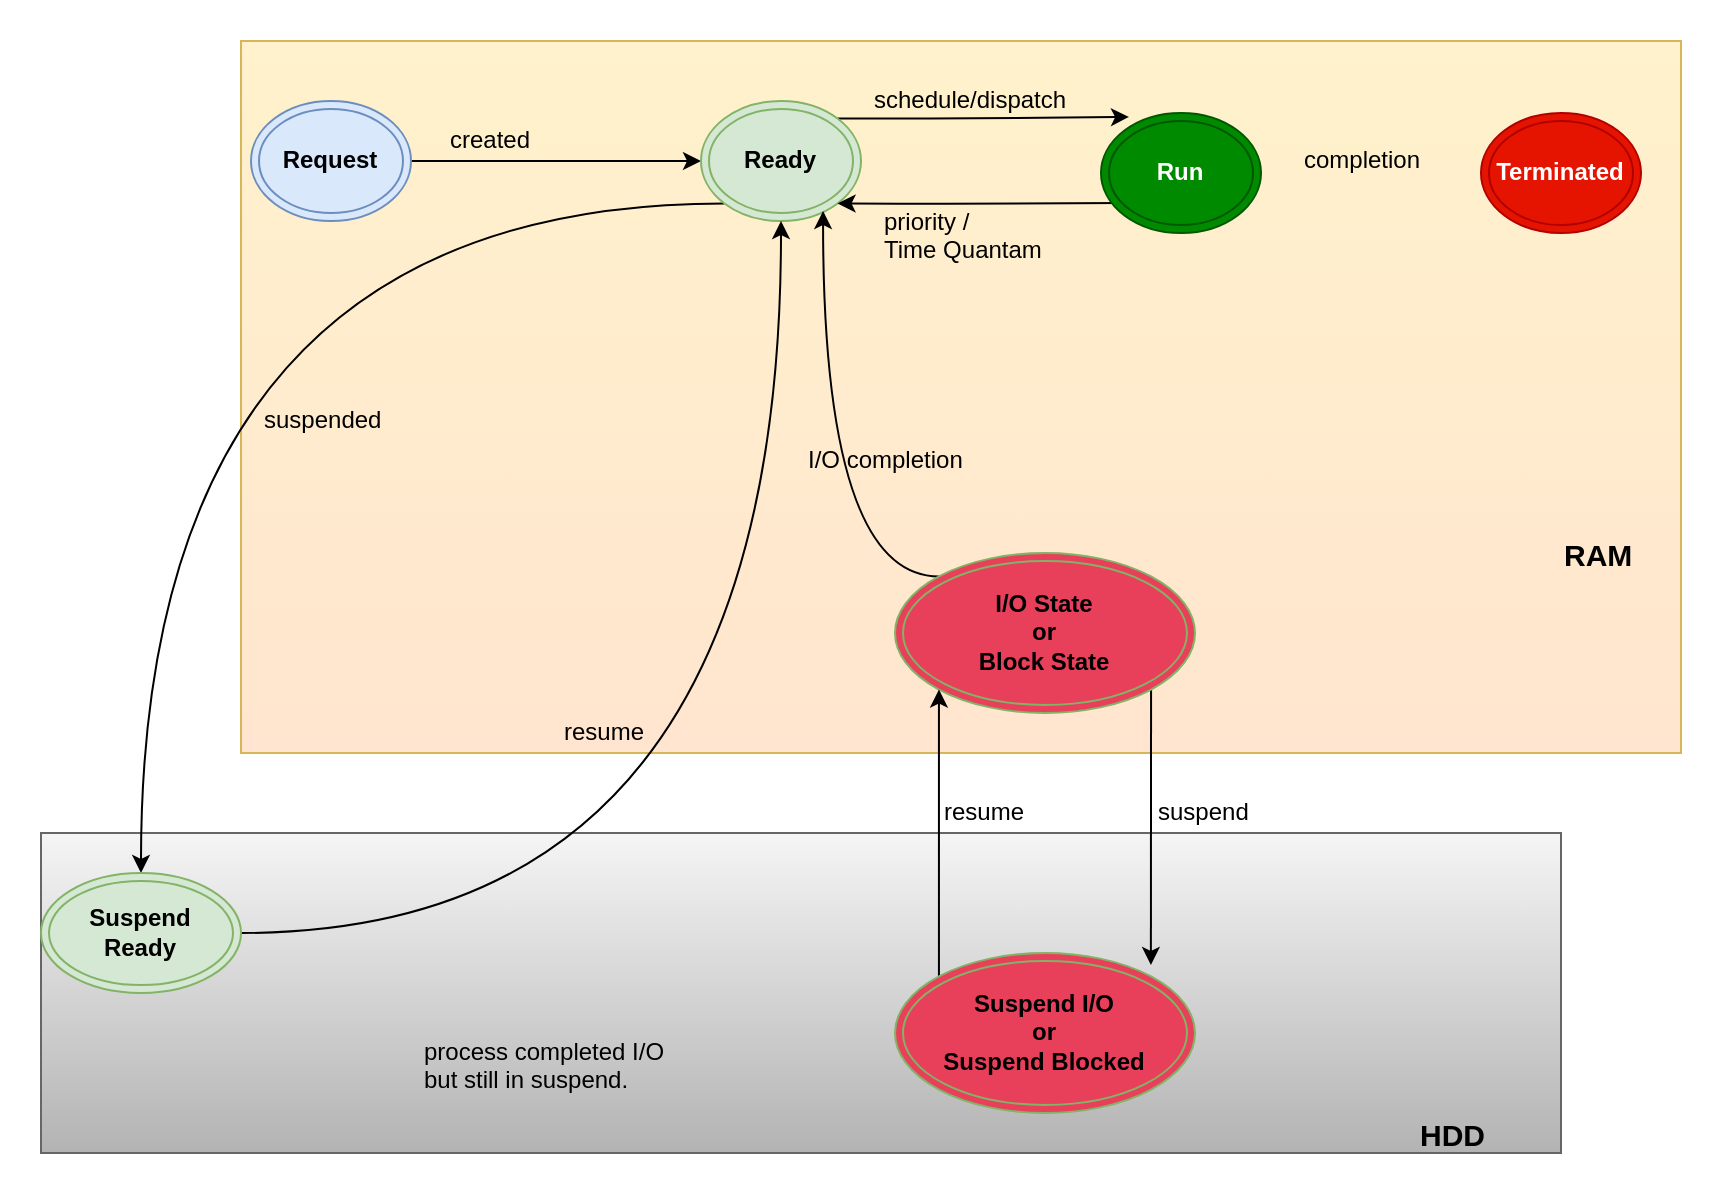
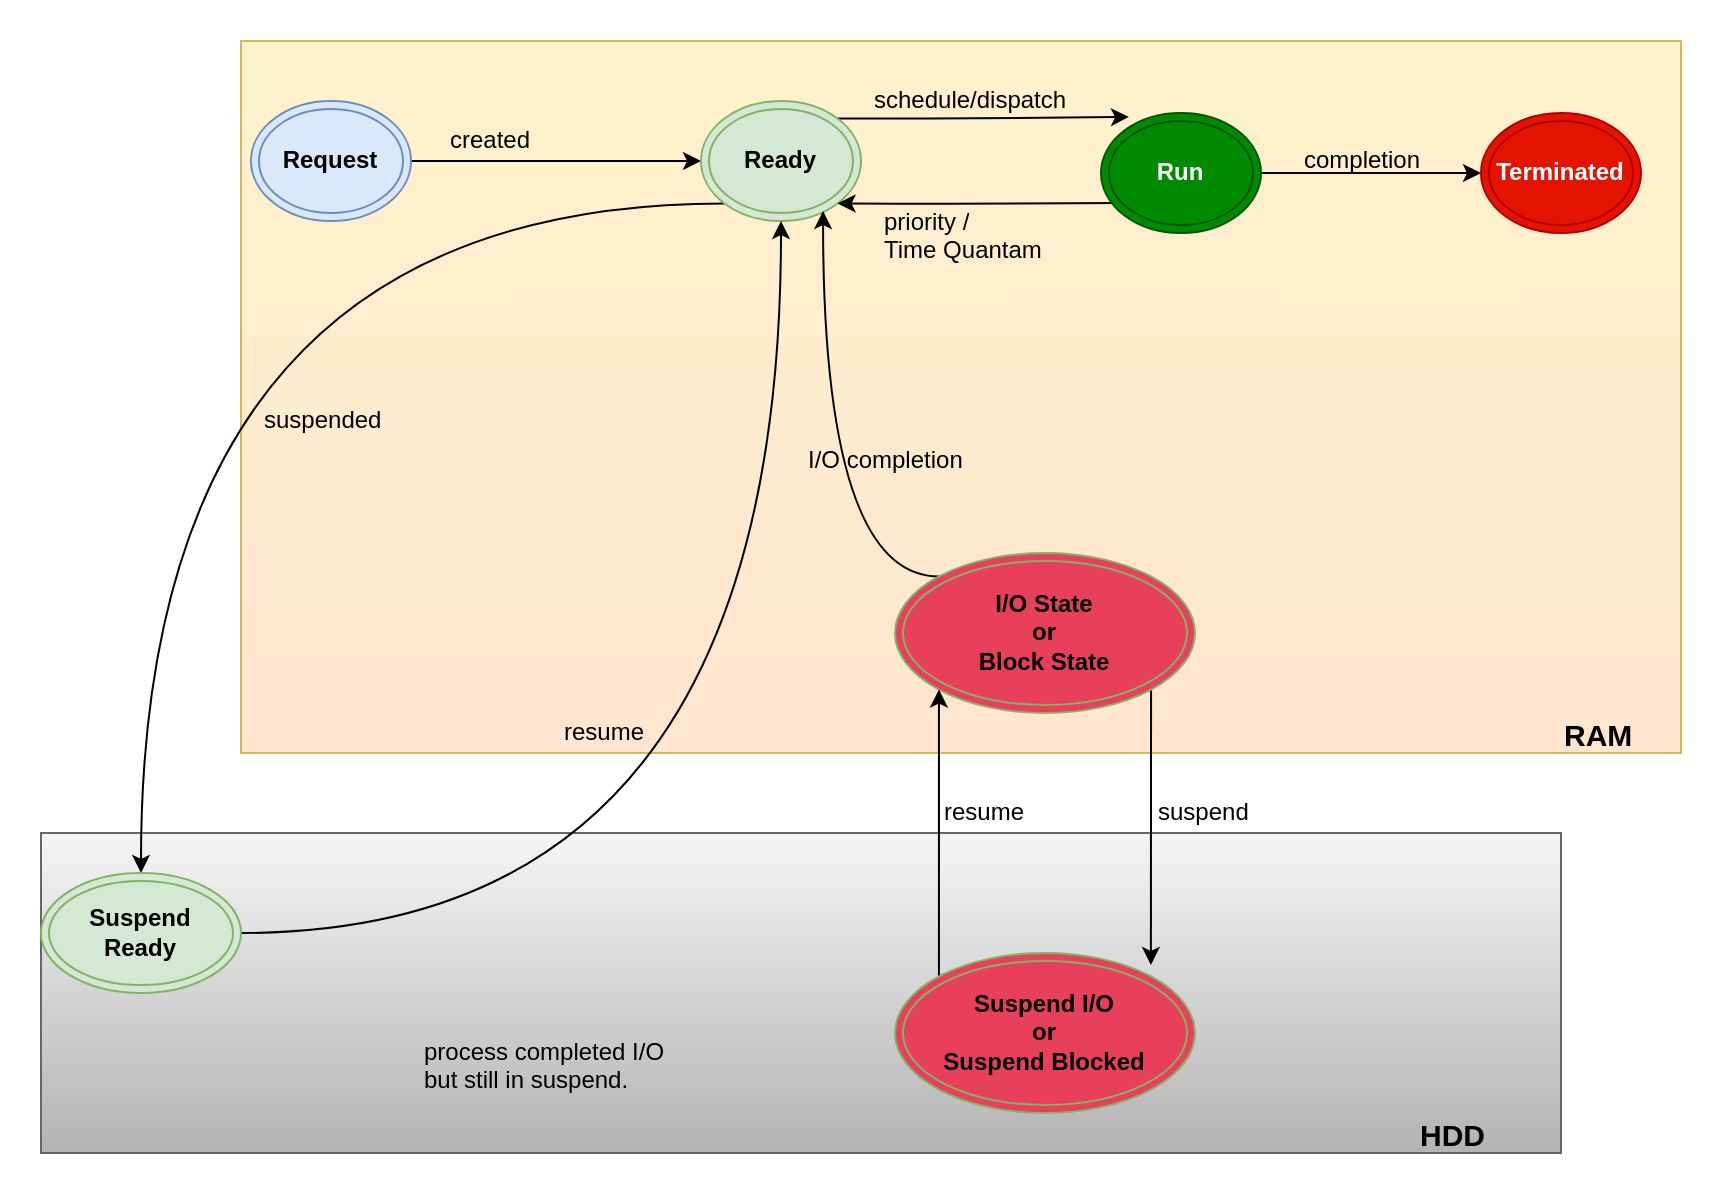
+ <mxCell id="10" style="edgeStyle=orthogonalEdgeStyle;curved=1;orthogonalLoop=1;jettySize=auto;html=1;exitX=1;exitY=0.5;exitDx=0;exitDy=0;" edge="1" parent="1" source="11" target="12"><mxGeometry relative="1" as="geometry" /></mxCell>
- <mxCell id="30" value="&lt;b&gt;&lt;font style=&quot;font-size: 15px&quot;&gt;RAM&lt;/font&gt;&lt;/b&gt;" style="text;html=1;resizable=0;points=[];autosize=1;align=left;verticalAlign=top;spacingTop=-4;" vertex="1" parent="1"><mxGeometry x="780" y="266" width="50" height="20" as="geometry" /></mxCell>
+ <mxCell id="30" value="&lt;b&gt;&lt;font style=&quot;font-size: 15px&quot;&gt;RAM&lt;/font&gt;&lt;/b&gt;" style="text;html=1;resizable=0;points=[];autosize=1;align=left;verticalAlign=top;spacingTop=-4;" vertex="1" parent="1"><mxGeometry x="780" y="356" width="50" height="20" as="geometry" /></mxCell>
